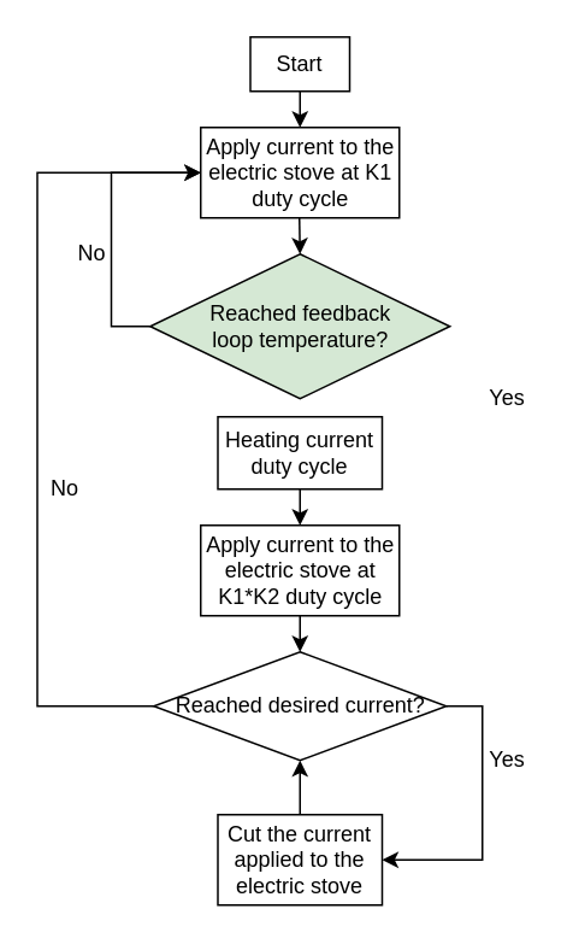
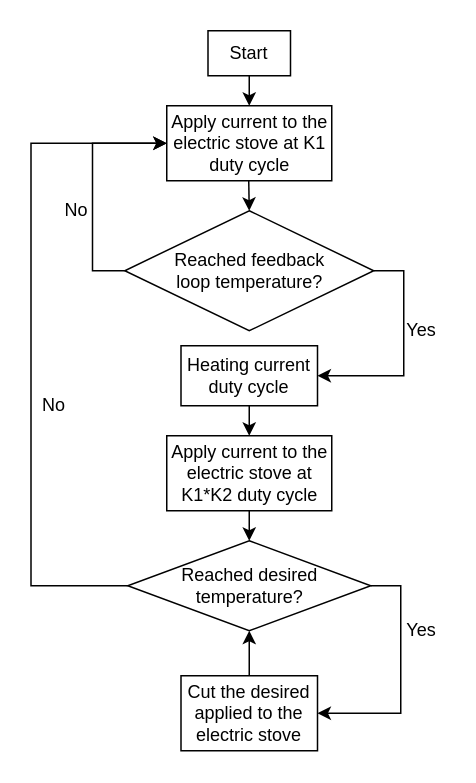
- <mxCell id="8" value="Reached feedback &lt;br&gt;loop temperature?" style="rhombus;whiteSpace=wrap;html=1;fillColor=#d5e8d4;" vertex="1" parent="1"><mxGeometry x="82.5" y="140" width="166" height="80" as="geometry" /></mxCell>
+ <mxCell id="8" value="Reached feedback &lt;br&gt;loop temperature?" style="rhombus;whiteSpace=wrap;html=1;" vertex="1" parent="1"><mxGeometry x="82.5" y="140" width="166" height="80" as="geometry" /></mxCell>
+ <mxCell id="9" style="edgeStyle=orthogonalEdgeStyle;rounded=0;orthogonalLoop=1;jettySize=auto;html=1;exitX=1;exitY=0.5;exitDx=0;exitDy=0;entryX=1;entryY=0.5;entryDx=0;entryDy=0;" edge="1" parent="1" source="8" target="11"><mxGeometry relative="1" as="geometry"><mxPoint x="317" y="230" as="sourcePoint" /></mxGeometry></mxCell>
- <mxCell id="6" value="Reached desired current?" style="rhombus;whiteSpace=wrap;html=1;" vertex="1" parent="1"><mxGeometry x="84.5" y="360" width="162" height="60" as="geometry" /></mxCell>
+ <mxCell id="6" value="Reached desired temperature?" style="rhombus;whiteSpace=wrap;html=1;" vertex="1" parent="1"><mxGeometry x="84.5" y="360" width="162" height="60" as="geometry" /></mxCell>
- <mxCell id="20" value="Cut the current applied to the electric stove" style="rounded=0;whiteSpace=wrap;html=1;" vertex="1" parent="1"><mxGeometry x="120" y="450" width="91" height="50" as="geometry" /></mxCell>
+ <mxCell id="20" value="Cut the desired applied to the electric stove" style="rounded=0;whiteSpace=wrap;html=1;" vertex="1" parent="1"><mxGeometry x="120" y="450" width="91" height="50" as="geometry" /></mxCell>
